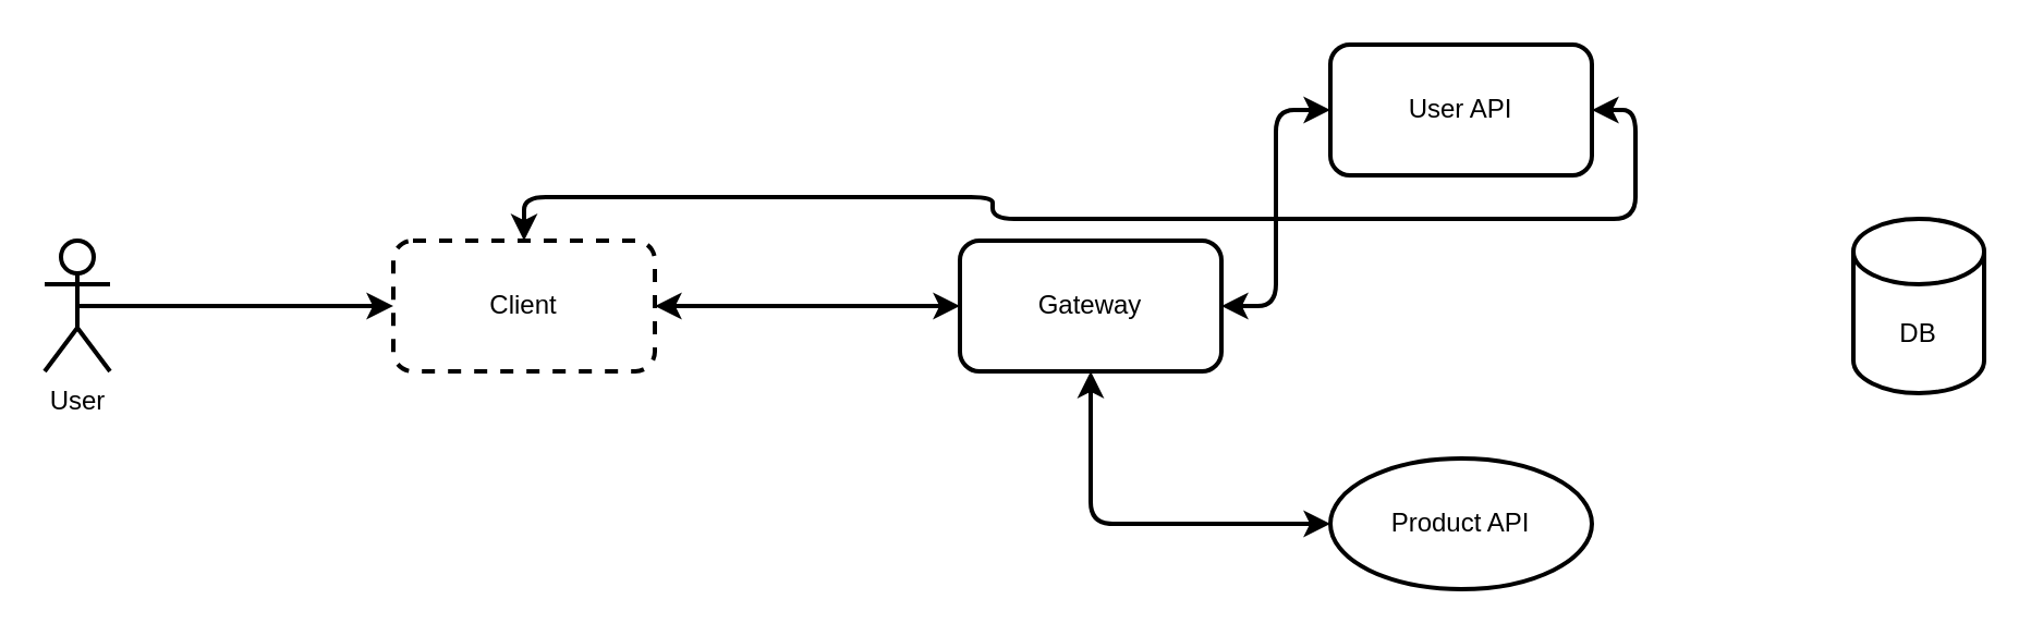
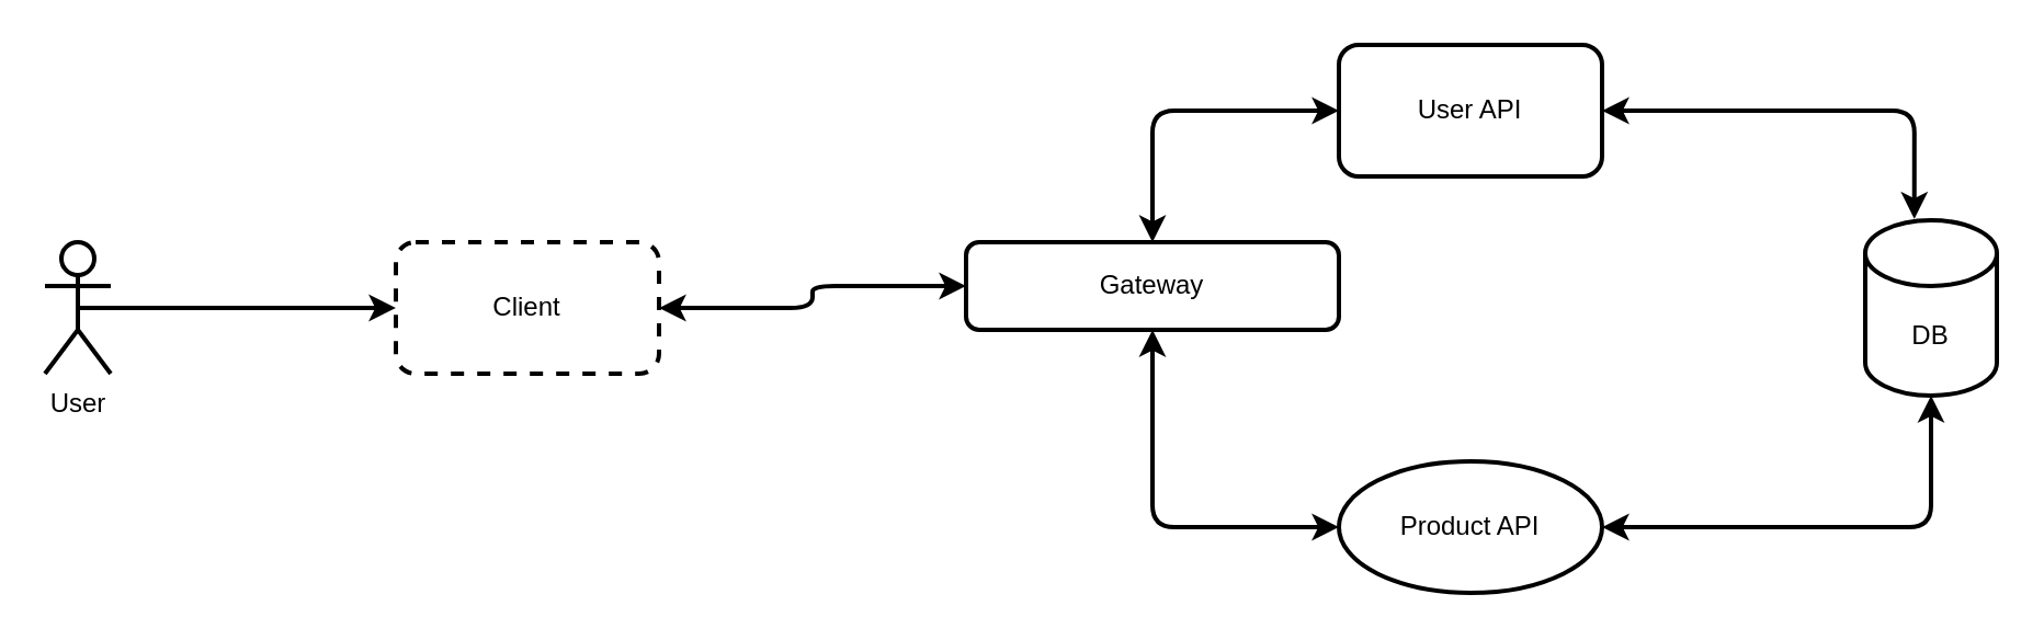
- <mxCell id="10" style="edgeStyle=orthogonalEdgeStyle;rounded=1;orthogonalLoop=1;jettySize=auto;html=1;exitX=1;exitY=0.5;exitDx=0;exitDy=0;strokeWidth=2;curved=0;startArrow=classic;startFill=1;" edge="1" parent="1" source="8" target="3"><mxGeometry relative="1" as="geometry" /></mxCell>
+ <mxCell id="10" style="edgeStyle=orthogonalEdgeStyle;rounded=1;orthogonalLoop=1;jettySize=auto;html=1;exitX=1;exitY=0.5;exitDx=0;exitDy=0;entryX=0.373;entryY=-0.008;entryDx=0;entryDy=0;entryPerimeter=0;strokeWidth=2;curved=0;startArrow=classic;startFill=1;" edge="1" parent="1" source="8" target="9"><mxGeometry relative="1" as="geometry" /></mxCell>
- <mxCell id="5" value="Gateway" style="rounded=1;whiteSpace=wrap;html=1;strokeWidth=2;" vertex="1" parent="1"><mxGeometry x="440" y="110" width="120" height="60" as="geometry" /></mxCell>
+ <mxCell id="5" value="Gateway" style="rounded=1;whiteSpace=wrap;html=1;strokeWidth=2;" vertex="1" parent="1"><mxGeometry x="440" y="110" width="170" height="40" as="geometry" /></mxCell>
+ <mxCell id="11" style="edgeStyle=orthogonalEdgeStyle;rounded=1;orthogonalLoop=1;jettySize=auto;html=1;exitX=1;exitY=0.5;exitDx=0;exitDy=0;entryX=0.5;entryY=1;entryDx=0;entryDy=0;entryPerimeter=0;strokeWidth=2;curved=0;startArrow=classic;startFill=1;" edge="1" parent="1" source="7" target="9"><mxGeometry relative="1" as="geometry" /></mxCell>
